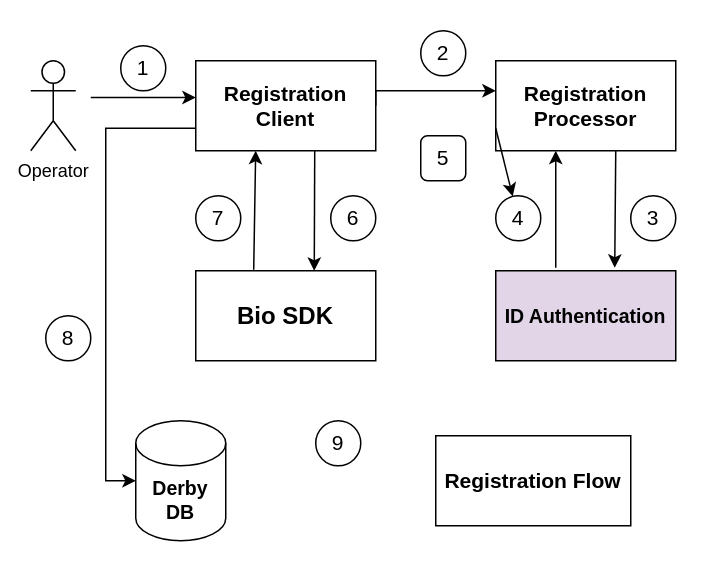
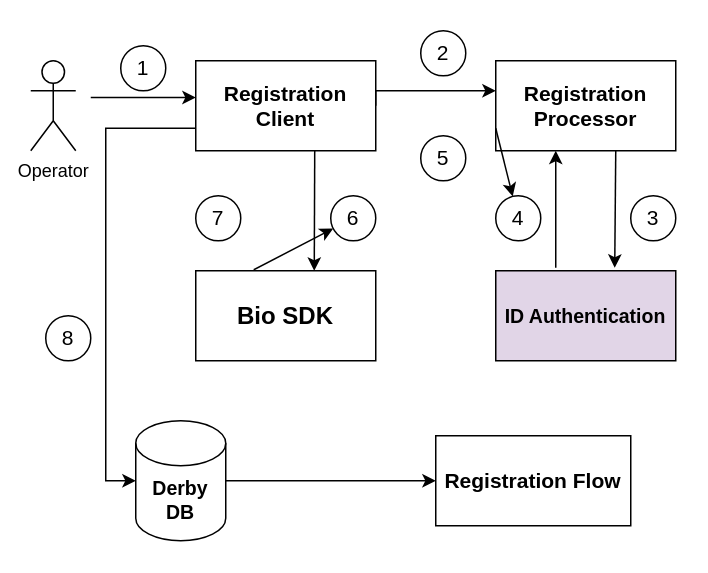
- <mxCell id="19" value="5" style="whiteSpace=wrap;html=1;aspect=fixed;fontSize=14;rounded=1;" vertex="1" parent="1"><mxGeometry x="280" y="90" width="30" height="30" as="geometry" /></mxCell>
+ <mxCell id="19" value="5" style="ellipse;whiteSpace=wrap;html=1;aspect=fixed;fontSize=14;" vertex="1" parent="1"><mxGeometry x="280" y="90" width="30" height="30" as="geometry" /></mxCell>
- <mxCell id="16" value="" style="endArrow=classic;html=1;rounded=0;fontSize=14;entryX=0.333;entryY=1;entryDx=0;entryDy=0;entryPerimeter=0;exitX=0.322;exitY=-0.011;exitDx=0;exitDy=0;exitPerimeter=0;" edge="1" parent="1" source="6" target="4"><mxGeometry width="50" height="50" relative="1" as="geometry"><mxPoint x="170" y="170" as="sourcePoint" /><mxPoint x="360" y="270" as="targetPoint" /></mxGeometry></mxCell>
+ <mxCell id="16" value="" style="endArrow=classic;html=1;rounded=0;fontSize=14;exitX=0.322;exitY=-0.011;exitDx=0;exitDy=0;exitPerimeter=0;" edge="1" parent="1" source="6" target="23"><mxGeometry width="50" height="50" relative="1" as="geometry"><mxPoint x="170" y="170" as="sourcePoint" /><mxPoint x="360" y="270" as="targetPoint" /></mxGeometry></mxCell>
- <mxCell id="20" value="9" style="ellipse;whiteSpace=wrap;html=1;aspect=fixed;fontSize=14;" vertex="1" parent="1"><mxGeometry x="210" y="280" width="30" height="30" as="geometry" /></mxCell>
+ <mxCell id="26" value="" style="endArrow=classic;html=1;rounded=0;fontSize=14;entryX=0;entryY=0.5;entryDx=0;entryDy=0;exitX=1;exitY=0.5;exitDx=0;exitDy=0;exitPerimeter=0;" edge="1" parent="1" source="9" target="8"><mxGeometry width="50" height="50" relative="1" as="geometry"><mxPoint x="310" y="220" as="sourcePoint" /><mxPoint x="360" y="170" as="targetPoint" /></mxGeometry></mxCell>
